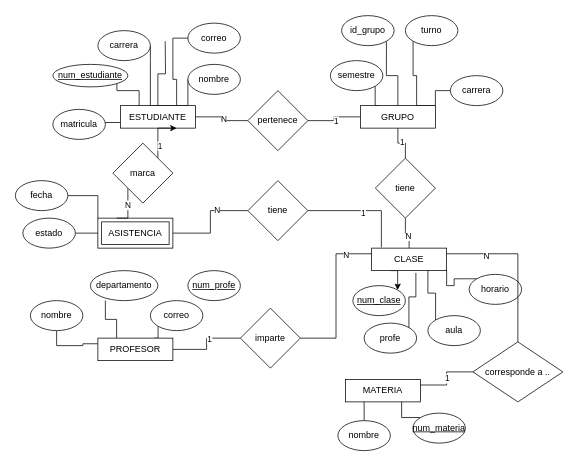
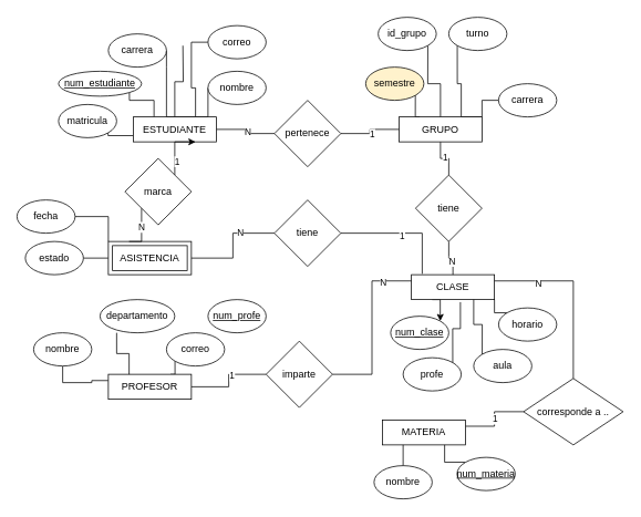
- <mxCell id="52" value="semestre" style="ellipse;whiteSpace=wrap;html=1;" parent="1" vertex="1"><mxGeometry x="440" y="80" width="70" height="40" as="geometry" /></mxCell>
+ <mxCell id="52" value="semestre" style="ellipse;whiteSpace=wrap;html=1;fillColor=#fff2cc;" parent="1" vertex="1"><mxGeometry x="440" y="80" width="70" height="40" as="geometry" /></mxCell>
- <mxCell id="78" value="matricula" style="ellipse;whiteSpace=wrap;html=1;" vertex="1" parent="1"><mxGeometry x="70" y="145" width="70" height="40" as="geometry" /></mxCell>
+ <mxCell id="78" value="matricula" style="ellipse;whiteSpace=wrap;html=1;" vertex="1" parent="1"><mxGeometry x="70" y="125" width="70" height="40" as="geometry" /></mxCell>
- <mxCell id="45" value="horario" style="ellipse;whiteSpace=wrap;html=1;" parent="1" vertex="1"><mxGeometry x="625" y="365" width="70" height="40" as="geometry" /></mxCell>
+ <mxCell id="45" value="horario" style="ellipse;whiteSpace=wrap;html=1;" parent="1" vertex="1"><mxGeometry x="600" y="370" width="70" height="40" as="geometry" /></mxCell>
